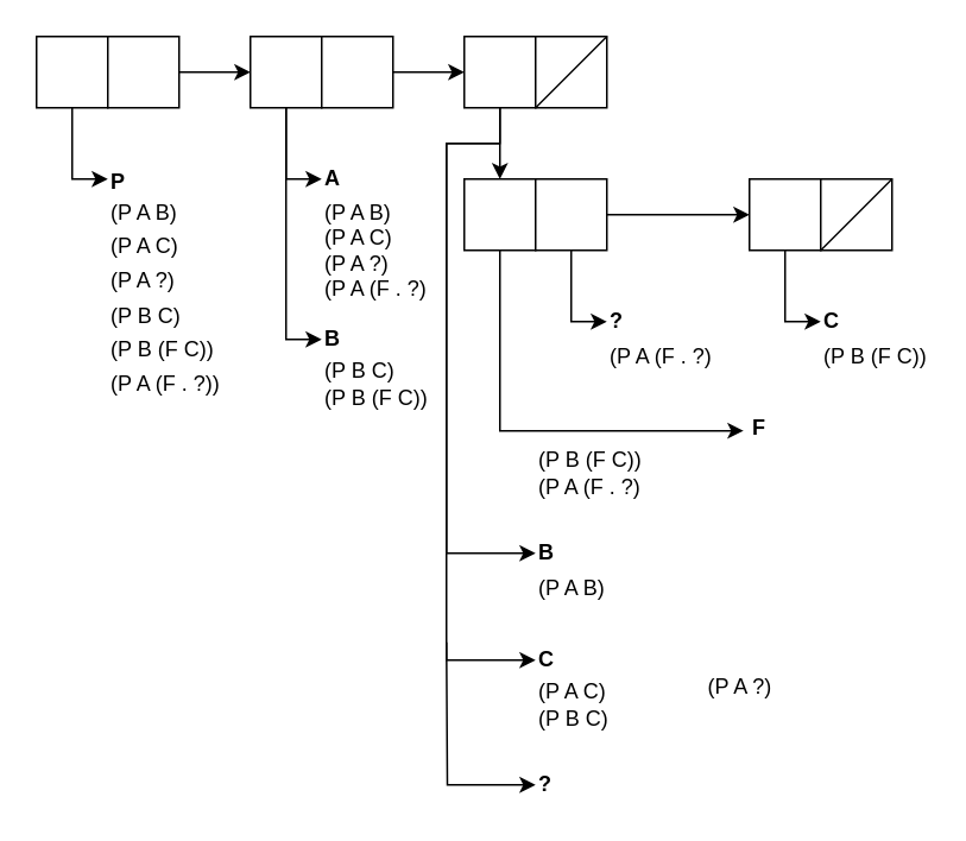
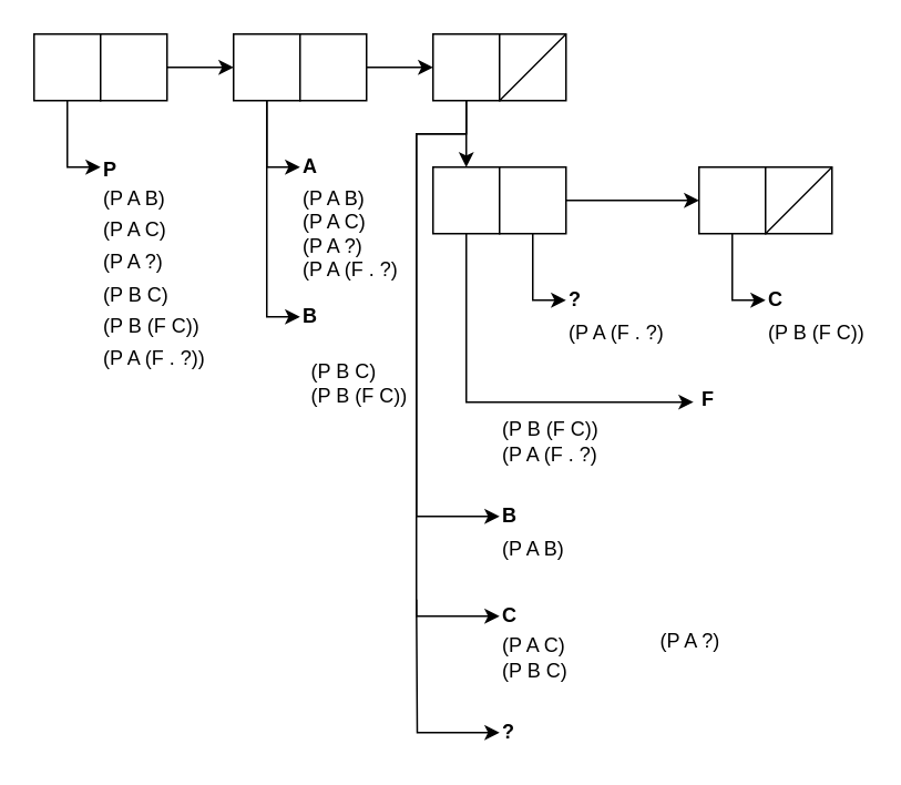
- <mxCell id="30" value="&lt;div&gt;(P B C)&lt;br&gt;&lt;/div&gt;&lt;div&gt;&lt;div&gt;(P B (F C))&lt;/div&gt;&lt;/div&gt;" style="text;html=1;strokeColor=none;fillColor=none;align=left;verticalAlign=middle;whiteSpace=wrap;rounded=0;fontSize=12;" parent="1" vertex="1"><mxGeometry x="180" y="200" width="70" height="30" as="geometry" /></mxCell>
+ <mxCell id="30" value="&lt;div&gt;(P B C)&lt;br&gt;&lt;/div&gt;&lt;div&gt;&lt;div&gt;(P B (F C))&lt;/div&gt;&lt;/div&gt;" style="text;html=1;strokeColor=none;fillColor=none;align=left;verticalAlign=middle;whiteSpace=wrap;rounded=0;fontSize=12;" parent="1" vertex="1"><mxGeometry x="185" y="215" width="70" height="30" as="geometry" /></mxCell>
